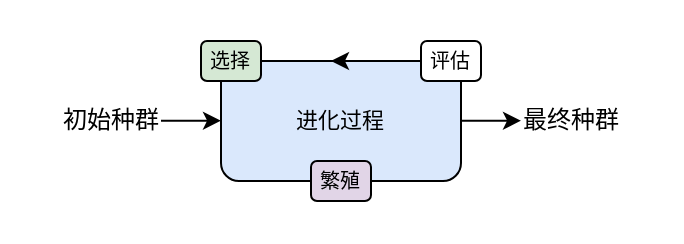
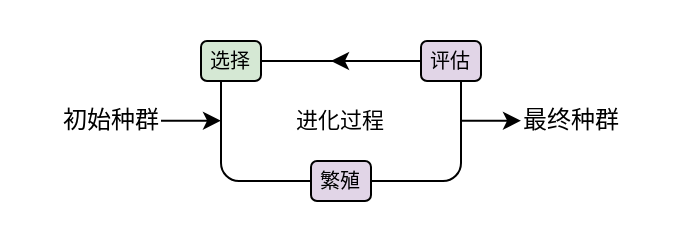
- <mxCell id="5" value="&lt;font style=&quot;font-size: 10px;&quot;&gt;评估&lt;/font&gt;" style="rounded=1;whiteSpace=wrap;html=1;" vertex="1" parent="1"><mxGeometry x="210" y="20" width="30" height="20" as="geometry" /></mxCell>
+ <mxCell id="5" value="&lt;font style=&quot;font-size: 10px;&quot;&gt;评估&lt;/font&gt;" style="rounded=1;whiteSpace=wrap;html=1;fillColor=#e1d5e7;" vertex="1" parent="1"><mxGeometry x="210" y="20" width="30" height="20" as="geometry" /></mxCell>
- <mxCell id="2" value="&lt;font style=&quot;font-size: 11px;&quot;&gt;进化过程&lt;/font&gt;" style="rounded=1;whiteSpace=wrap;html=1;fillColor=#dae8fc;" vertex="1" parent="1"><mxGeometry x="110" y="30" width="120" height="60" as="geometry" /></mxCell>
+ <mxCell id="2" value="&lt;font style=&quot;font-size: 11px;&quot;&gt;进化过程&lt;/font&gt;" style="rounded=1;whiteSpace=wrap;html=1;" vertex="1" parent="1"><mxGeometry x="110" y="30" width="120" height="60" as="geometry" /></mxCell>
